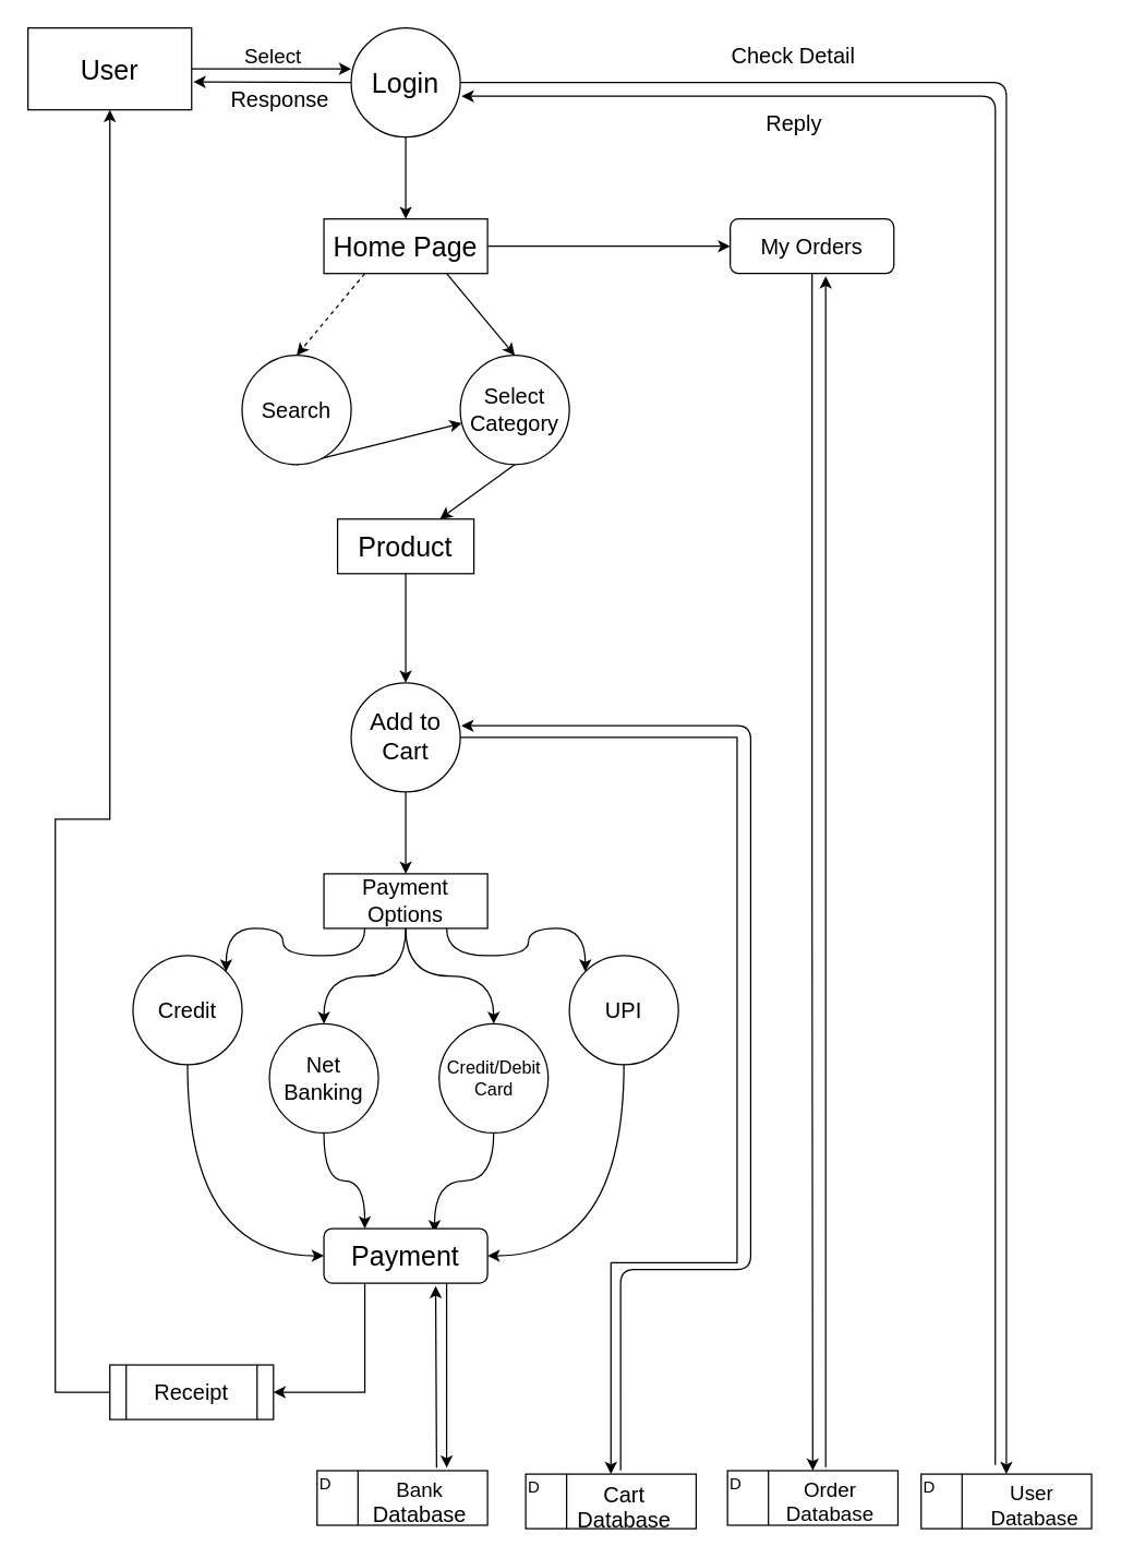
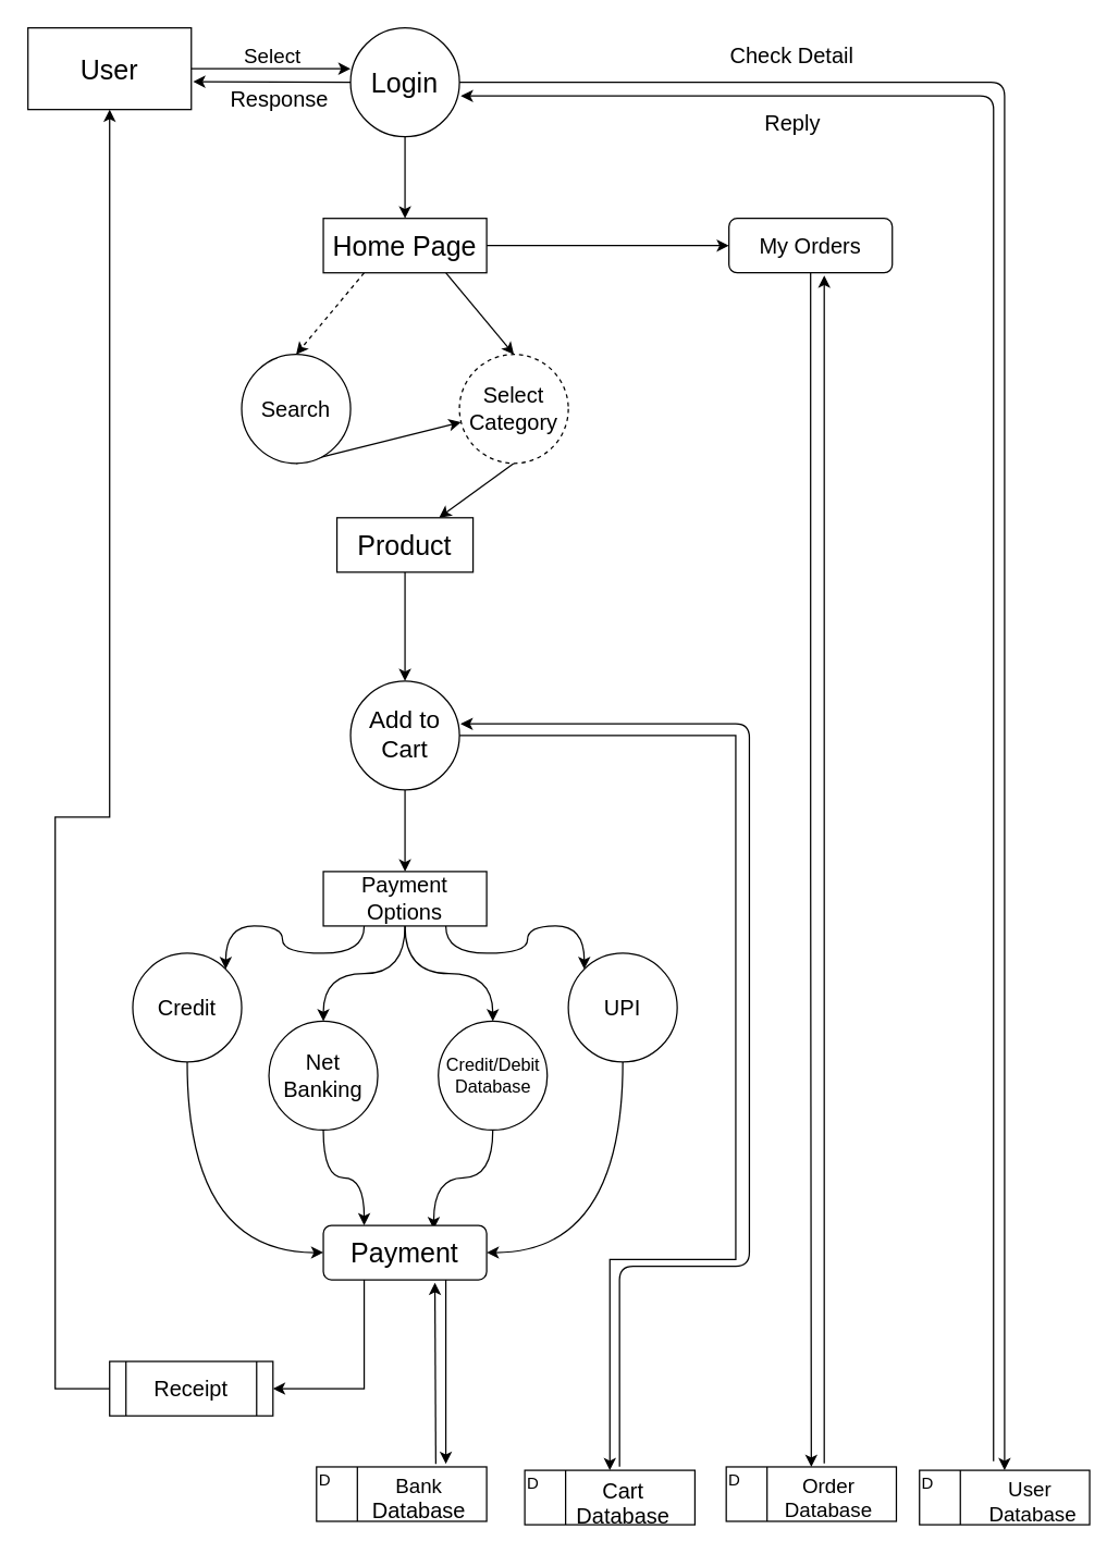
- <mxCell id="11" value="&lt;font style=&quot;font-size: 16px&quot;&gt;Select Category&lt;/font&gt;" parent="1" vertex="1" style="ellipse;whiteSpace=wrap;html=1;aspect=fixed;"><mxGeometry as="geometry" height="80" width="80" x="337" y="260" /></mxCell>
+ <mxCell id="11" value="&lt;font style=&quot;font-size: 16px&quot;&gt;Select Category&lt;/font&gt;" parent="1" vertex="1" style="ellipse;whiteSpace=wrap;html=1;aspect=fixed;dashed=1;"><mxGeometry as="geometry" height="80" width="80" x="337" y="260" /></mxCell>
- <mxCell id="30" value="&lt;font style=&quot;font-size: 13px&quot;&gt;Credit/Debit Card&lt;/font&gt;" parent="1" vertex="1" style="ellipse;whiteSpace=wrap;html=1;aspect=fixed;"><mxGeometry as="geometry" height="80" width="80" x="321.5" y="750" /></mxCell>
+ <mxCell id="30" value="&lt;font style=&quot;font-size: 13px&quot;&gt;Credit/Debit Database&lt;/font&gt;" parent="1" vertex="1" style="ellipse;whiteSpace=wrap;html=1;aspect=fixed;"><mxGeometry as="geometry" height="80" width="80" x="321.5" y="750" /></mxCell>
